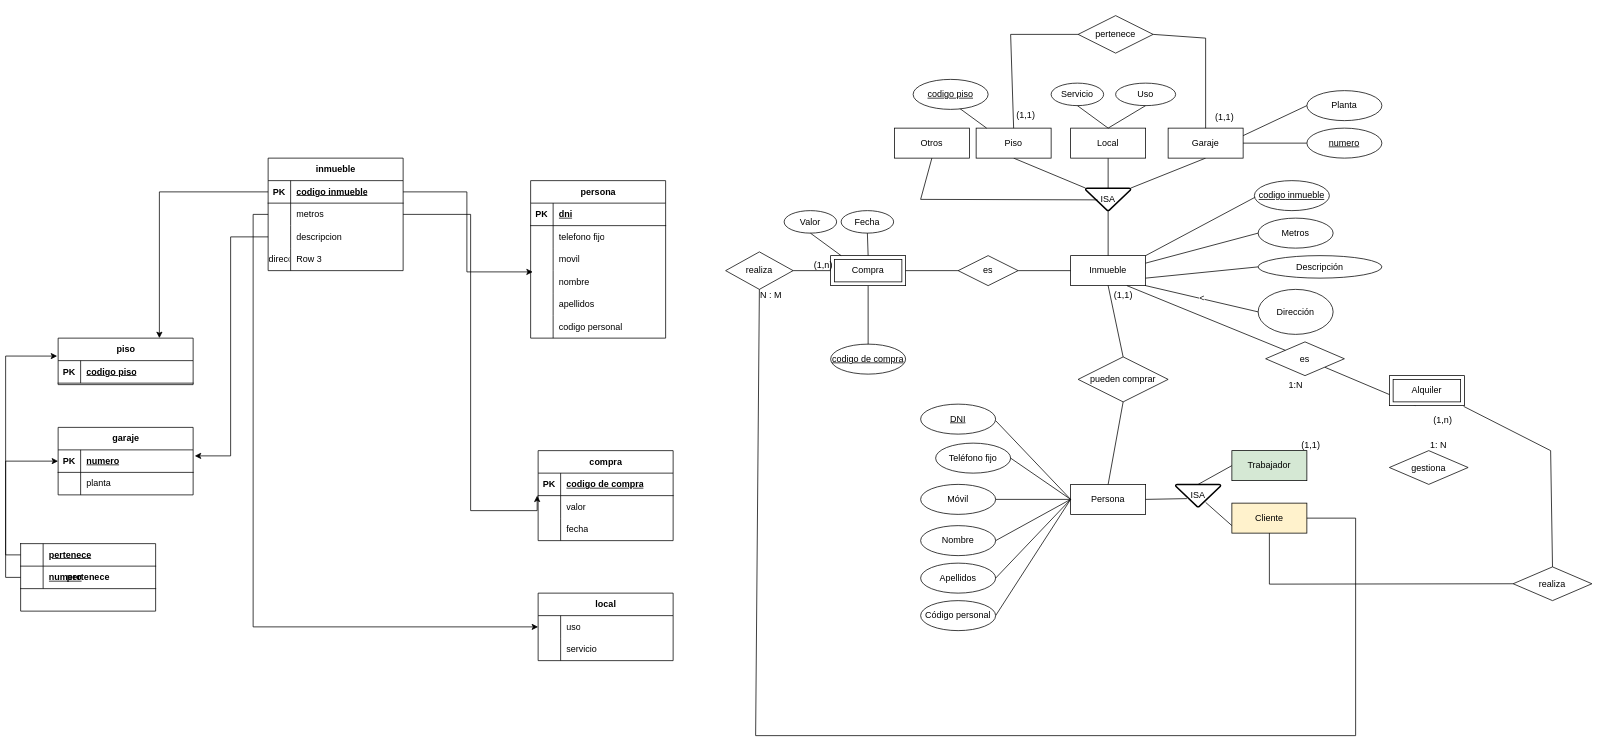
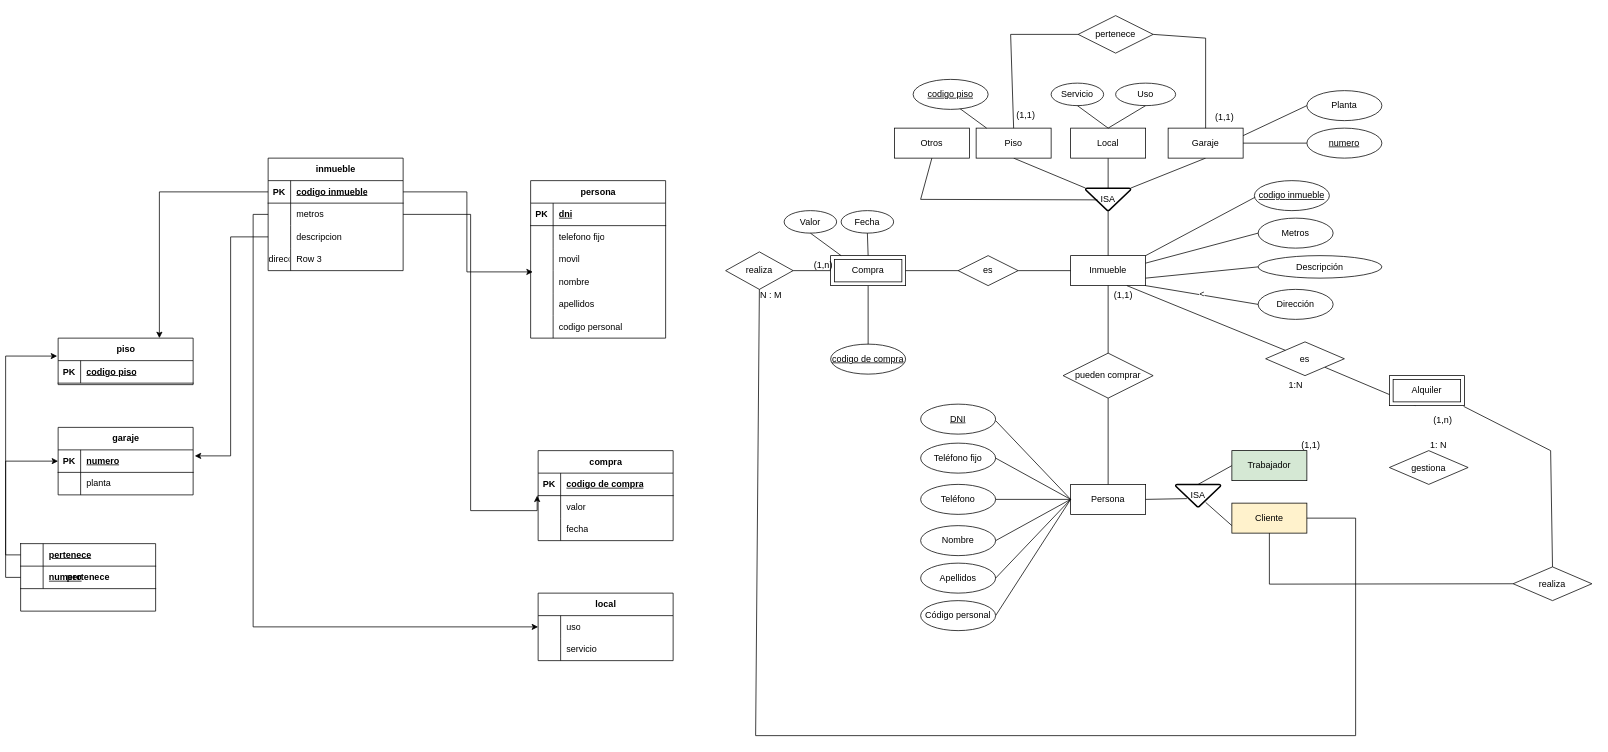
- <mxCell id="28" value="Dirección" style="ellipse;whiteSpace=wrap;html=1;align=center;" parent="1" vertex="1"><mxGeometry x="1670" y="385" width="100" height="60" as="geometry" /></mxCell>
+ <mxCell id="28" value="Dirección" style="ellipse;whiteSpace=wrap;html=1;align=center;" parent="1" vertex="1"><mxGeometry x="1670" y="385" width="100" height="40" as="geometry" /></mxCell>
- <mxCell id="17" value="pueden comprar" style="shape=rhombus;perimeter=rhombusPerimeter;whiteSpace=wrap;html=1;align=center;" parent="1" vertex="1"><mxGeometry x="1430" y="475" width="120" height="60" as="geometry" /></mxCell>
+ <mxCell id="17" value="pueden comprar" style="shape=rhombus;perimeter=rhombusPerimeter;whiteSpace=wrap;html=1;align=center;" parent="1" vertex="1"><mxGeometry x="1410" y="470" width="120" height="60" as="geometry" /></mxCell>
- <mxCell id="3" value="Teléfono fijo" style="ellipse;whiteSpace=wrap;html=1;align=center;" parent="1" vertex="1"><mxGeometry x="1240" y="590" width="100" height="40" as="geometry" /></mxCell>
+ <mxCell id="3" value="Teléfono fijo" style="ellipse;whiteSpace=wrap;html=1;align=center;" parent="1" vertex="1"><mxGeometry x="1220" y="590" width="100" height="40" as="geometry" /></mxCell>
- <mxCell id="4" value="Móvil" style="ellipse;whiteSpace=wrap;html=1;align=center;" parent="1" vertex="1"><mxGeometry x="1220" y="645" width="100" height="40" as="geometry" /></mxCell>
+ <mxCell id="4" value="Teléfono" style="ellipse;whiteSpace=wrap;html=1;align=center;" parent="1" vertex="1"><mxGeometry x="1220" y="645" width="100" height="40" as="geometry" /></mxCell>
